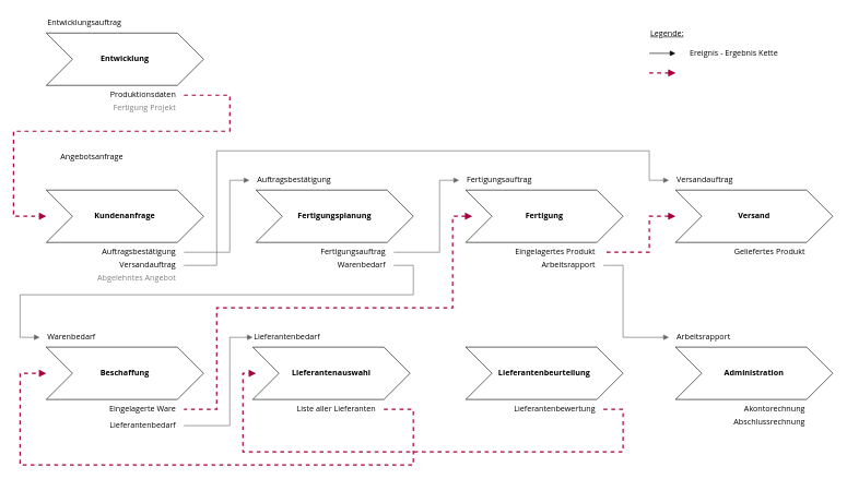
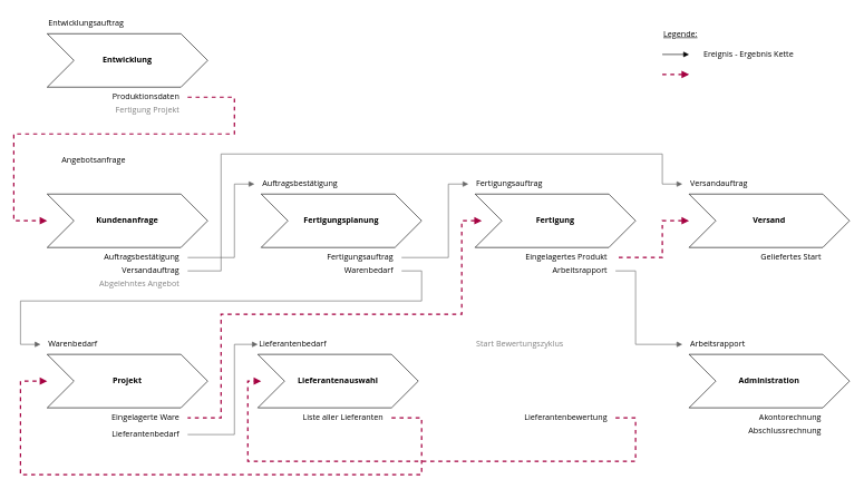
- <mxCell id="46" value="Geliefertes Produkt" style="text;html=1;strokeColor=none;fillColor=none;align=right;verticalAlign=middle;whiteSpace=wrap;rounded=0;fontFamily=Open Sans;spacingRight=10;" vertex="1" parent="1"><mxGeometry x="1090" y="370" width="150" height="30" as="geometry" /></mxCell>
+ <mxCell id="46" value="Geliefertes Start" style="text;html=1;strokeColor=none;fillColor=none;align=right;verticalAlign=middle;whiteSpace=wrap;rounded=0;fontFamily=Open Sans;spacingRight=10;" vertex="1" parent="1"><mxGeometry x="1090" y="370" width="150" height="30" as="geometry" /></mxCell>
+ <mxCell id="26" value="Start Bewertungszyklus" style="text;html=1;strokeColor=none;fillColor=none;align=left;verticalAlign=middle;whiteSpace=wrap;rounded=0;fontFamily=Open Sans;fontColor=#808080;" parent="1" vertex="1"><mxGeometry x="710" y="500" width="200" height="30" as="geometry" /></mxCell>
- <mxCell id="11" value="&lt;b&gt;Beschaffung&lt;/b&gt;" style="shape=step;perimeter=stepPerimeter;whiteSpace=wrap;html=1;fixedSize=1;size=40;fontFamily=Open Sans;" parent="1" vertex="1"><mxGeometry x="70" y="530" width="240" height="80" as="geometry" /></mxCell>
+ <mxCell id="11" value="&lt;b&gt;Projekt&lt;/b&gt;" style="shape=step;perimeter=stepPerimeter;whiteSpace=wrap;html=1;fixedSize=1;size=40;fontFamily=Open Sans;" parent="1" vertex="1"><mxGeometry x="70" y="530" width="240" height="80" as="geometry" /></mxCell>
- <mxCell id="27" value="&lt;b&gt;Lieferantenbeurteilung&lt;/b&gt;" style="shape=step;perimeter=stepPerimeter;whiteSpace=wrap;html=1;fixedSize=1;size=40;fontFamily=Open Sans;" parent="1" vertex="1"><mxGeometry x="710" y="530" width="240" height="80" as="geometry" /></mxCell>
